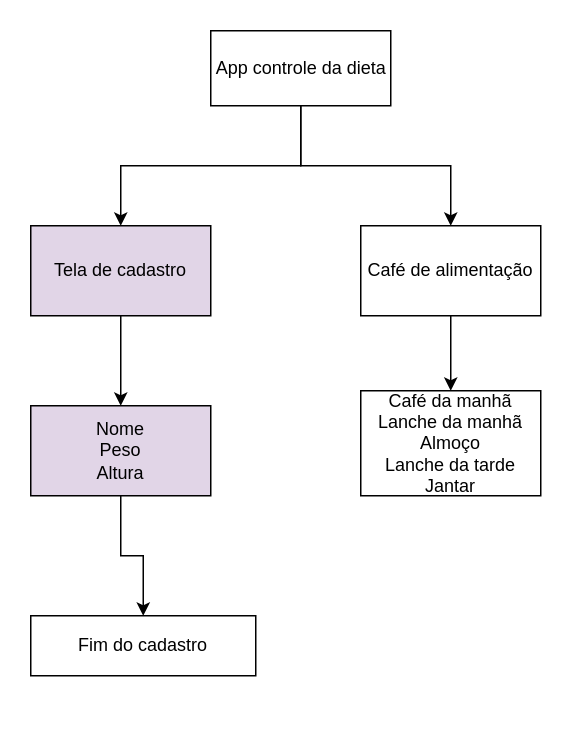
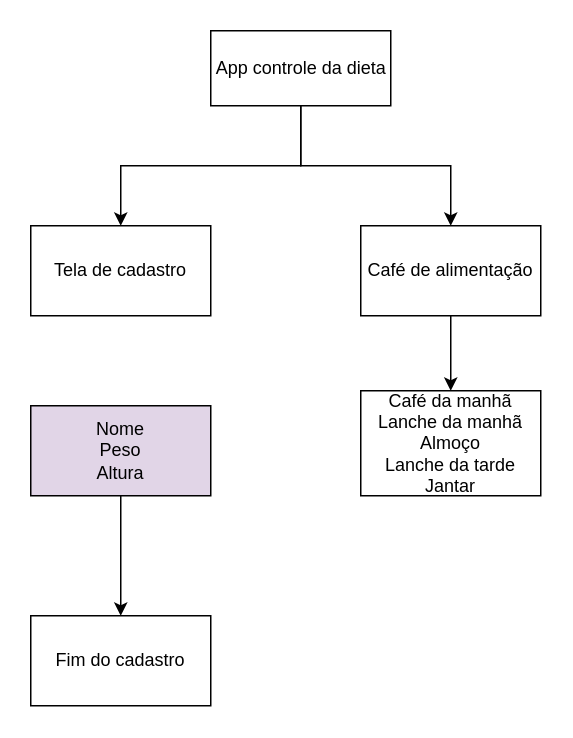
- <mxCell id="6" value="Tela de cadastro" style="whiteSpace=wrap;html=1;dashed=0;fillColor=#e1d5e7;" vertex="1" parent="1"><mxGeometry x="20" y="150" width="120" height="60" as="geometry" /></mxCell>
+ <mxCell id="6" value="Tela de cadastro" style="whiteSpace=wrap;html=1;dashed=0;" vertex="1" parent="1"><mxGeometry x="20" y="150" width="120" height="60" as="geometry" /></mxCell>
- <mxCell id="5" value="" style="edgeStyle=orthogonalEdgeStyle;rounded=0;orthogonalLoop=1;jettySize=auto;html=1;" edge="1" parent="1" source="6" target="8"><mxGeometry relative="1" as="geometry" /></mxCell>
- <mxCell id="12" value="Fim do cadastro" style="whiteSpace=wrap;html=1;dashed=0;" vertex="1" parent="1"><mxGeometry x="20" y="410" width="150" height="40" as="geometry" /></mxCell>
+ <mxCell id="12" value="Fim do cadastro" style="whiteSpace=wrap;html=1;dashed=0;" vertex="1" parent="1"><mxGeometry x="20" y="410" width="120" height="60" as="geometry" /></mxCell>
